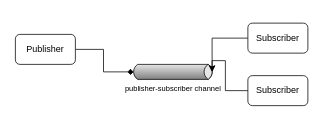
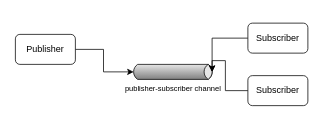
- <mxCell id="2" style="edgeStyle=orthogonalEdgeStyle;rounded=0;orthogonalLoop=1;jettySize=auto;html=1;exitX=1;exitY=0.5;exitDx=0;exitDy=0;entryX=0;entryY=0.5;entryDx=2.7;entryDy=0;entryPerimeter=0;fontColor=#000000;endArrow=diamond;" edge="1" parent="1" source="3" target="4"><mxGeometry relative="1" as="geometry" /></mxCell>
+ <mxCell id="2" style="edgeStyle=orthogonalEdgeStyle;rounded=0;orthogonalLoop=1;jettySize=auto;html=1;exitX=1;exitY=0.5;exitDx=0;exitDy=0;entryX=0;entryY=0.5;entryDx=2.7;entryDy=0;entryPerimeter=0;fontColor=#000000;" edge="1" parent="1" source="3" target="4"><mxGeometry relative="1" as="geometry" /></mxCell>
